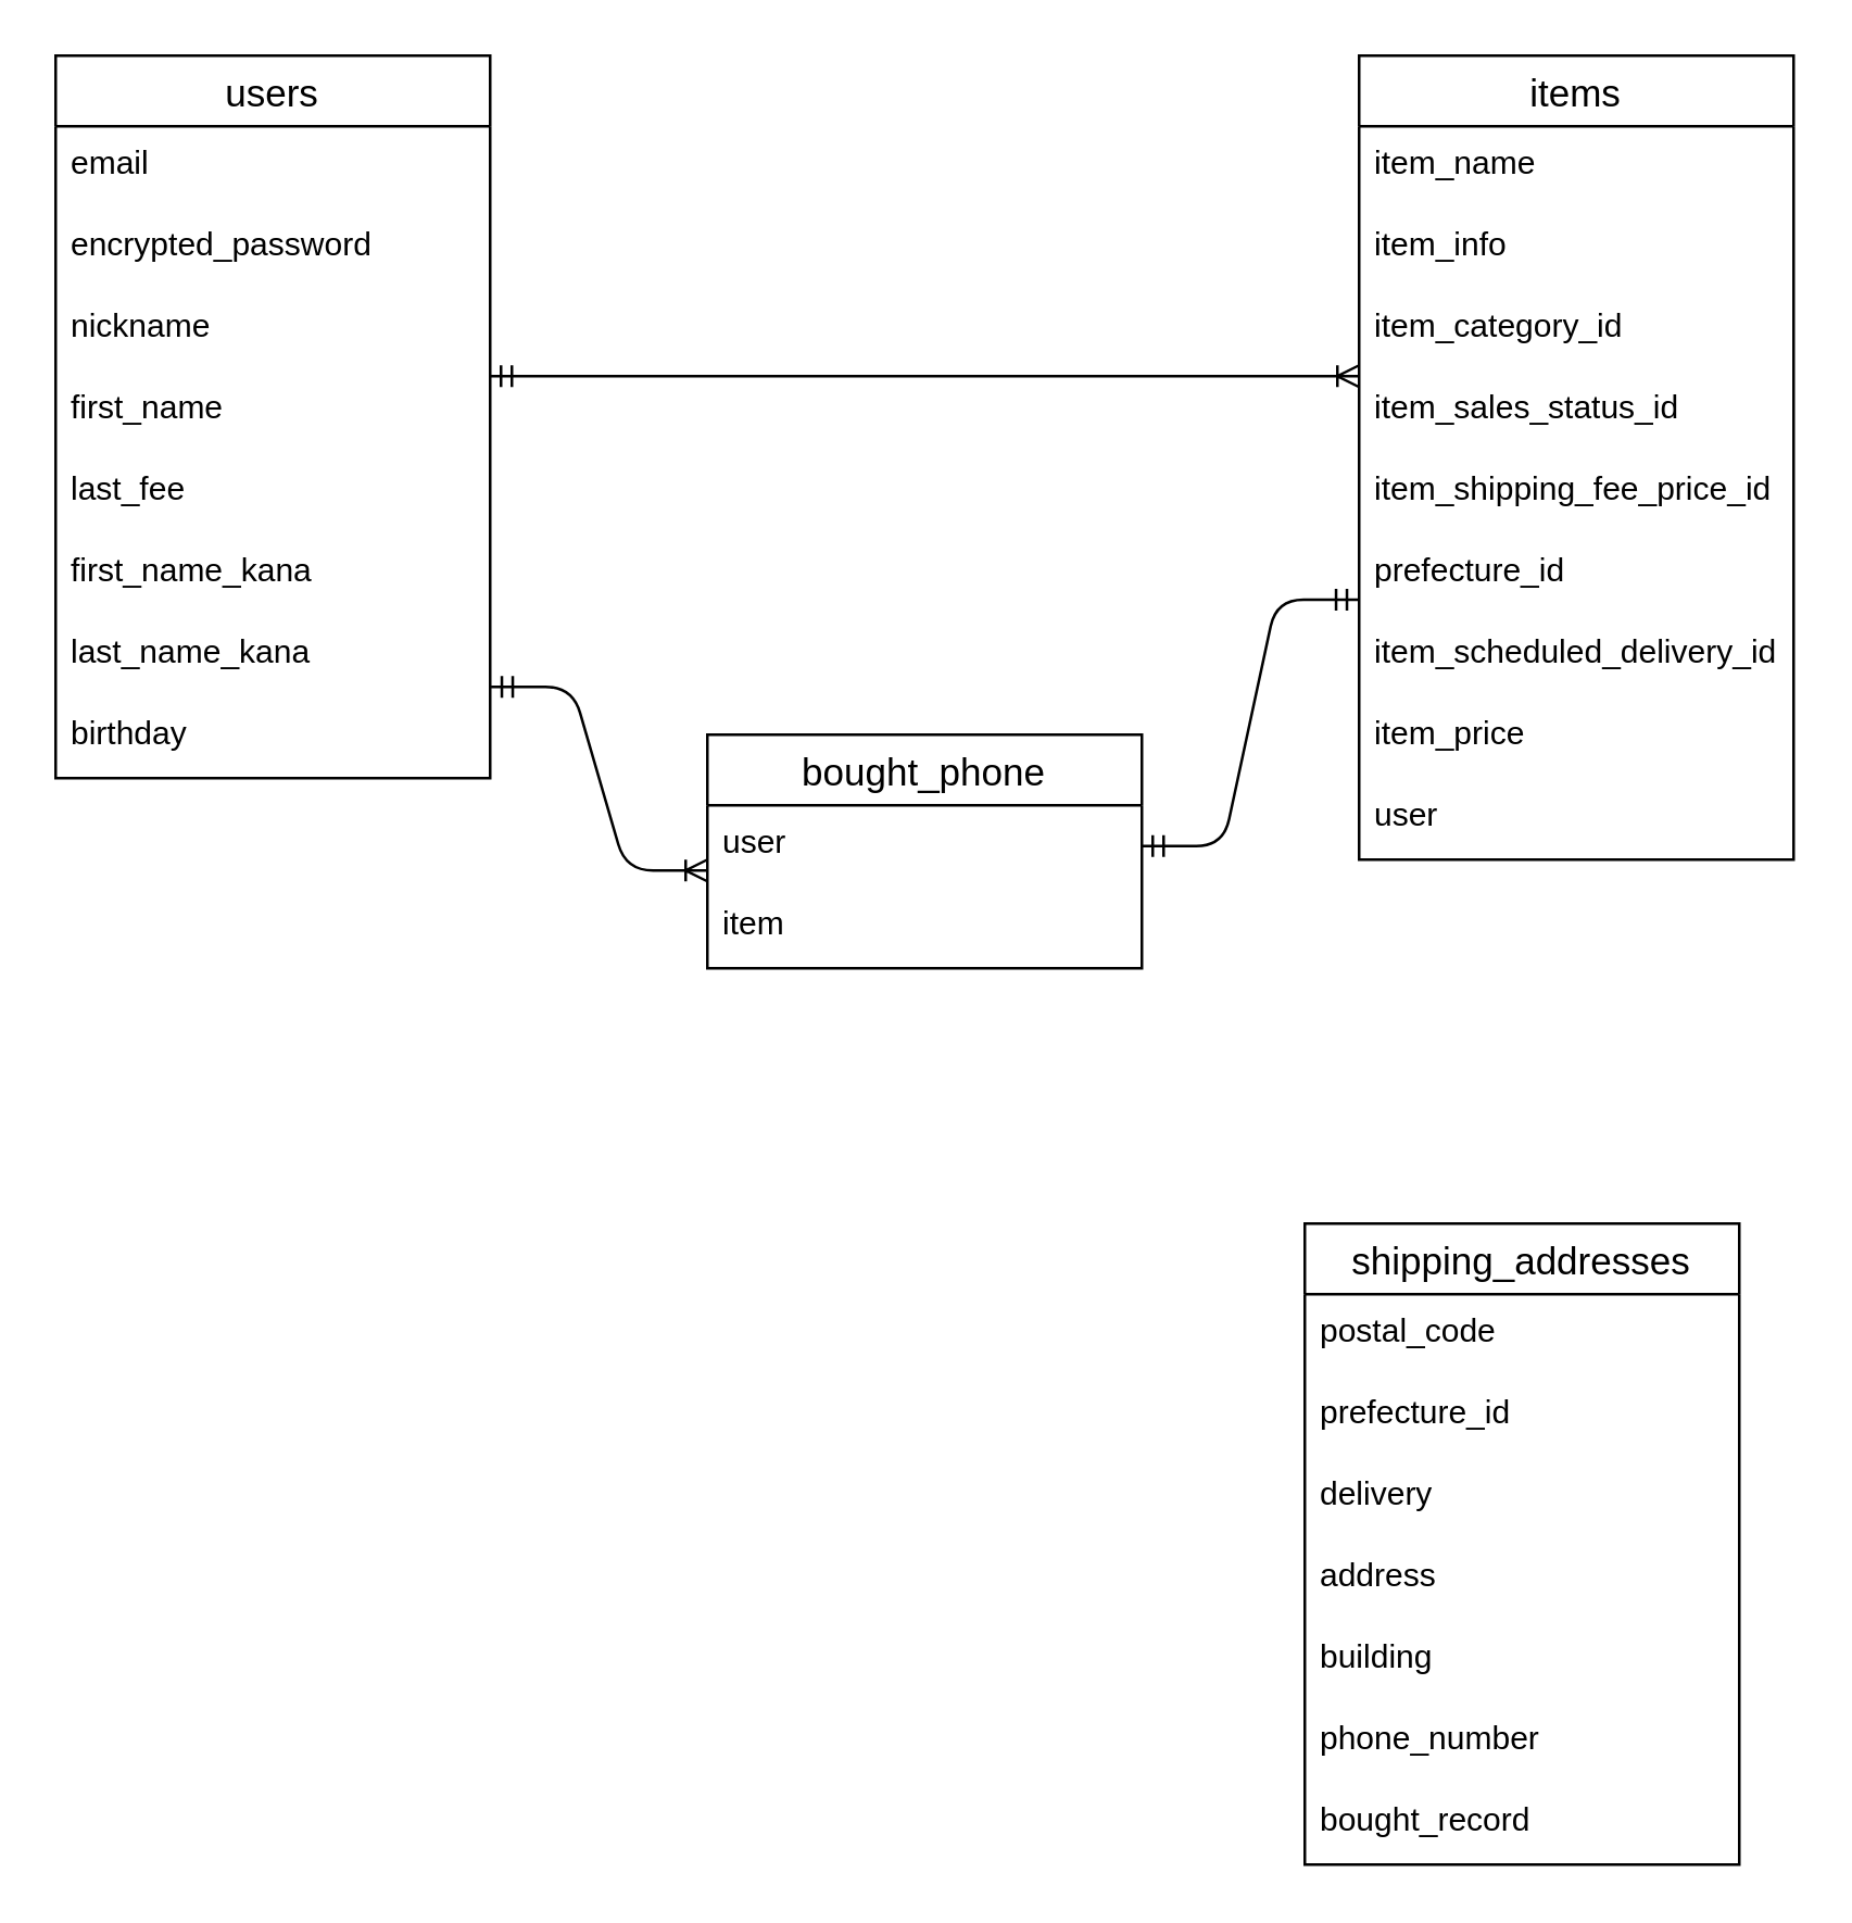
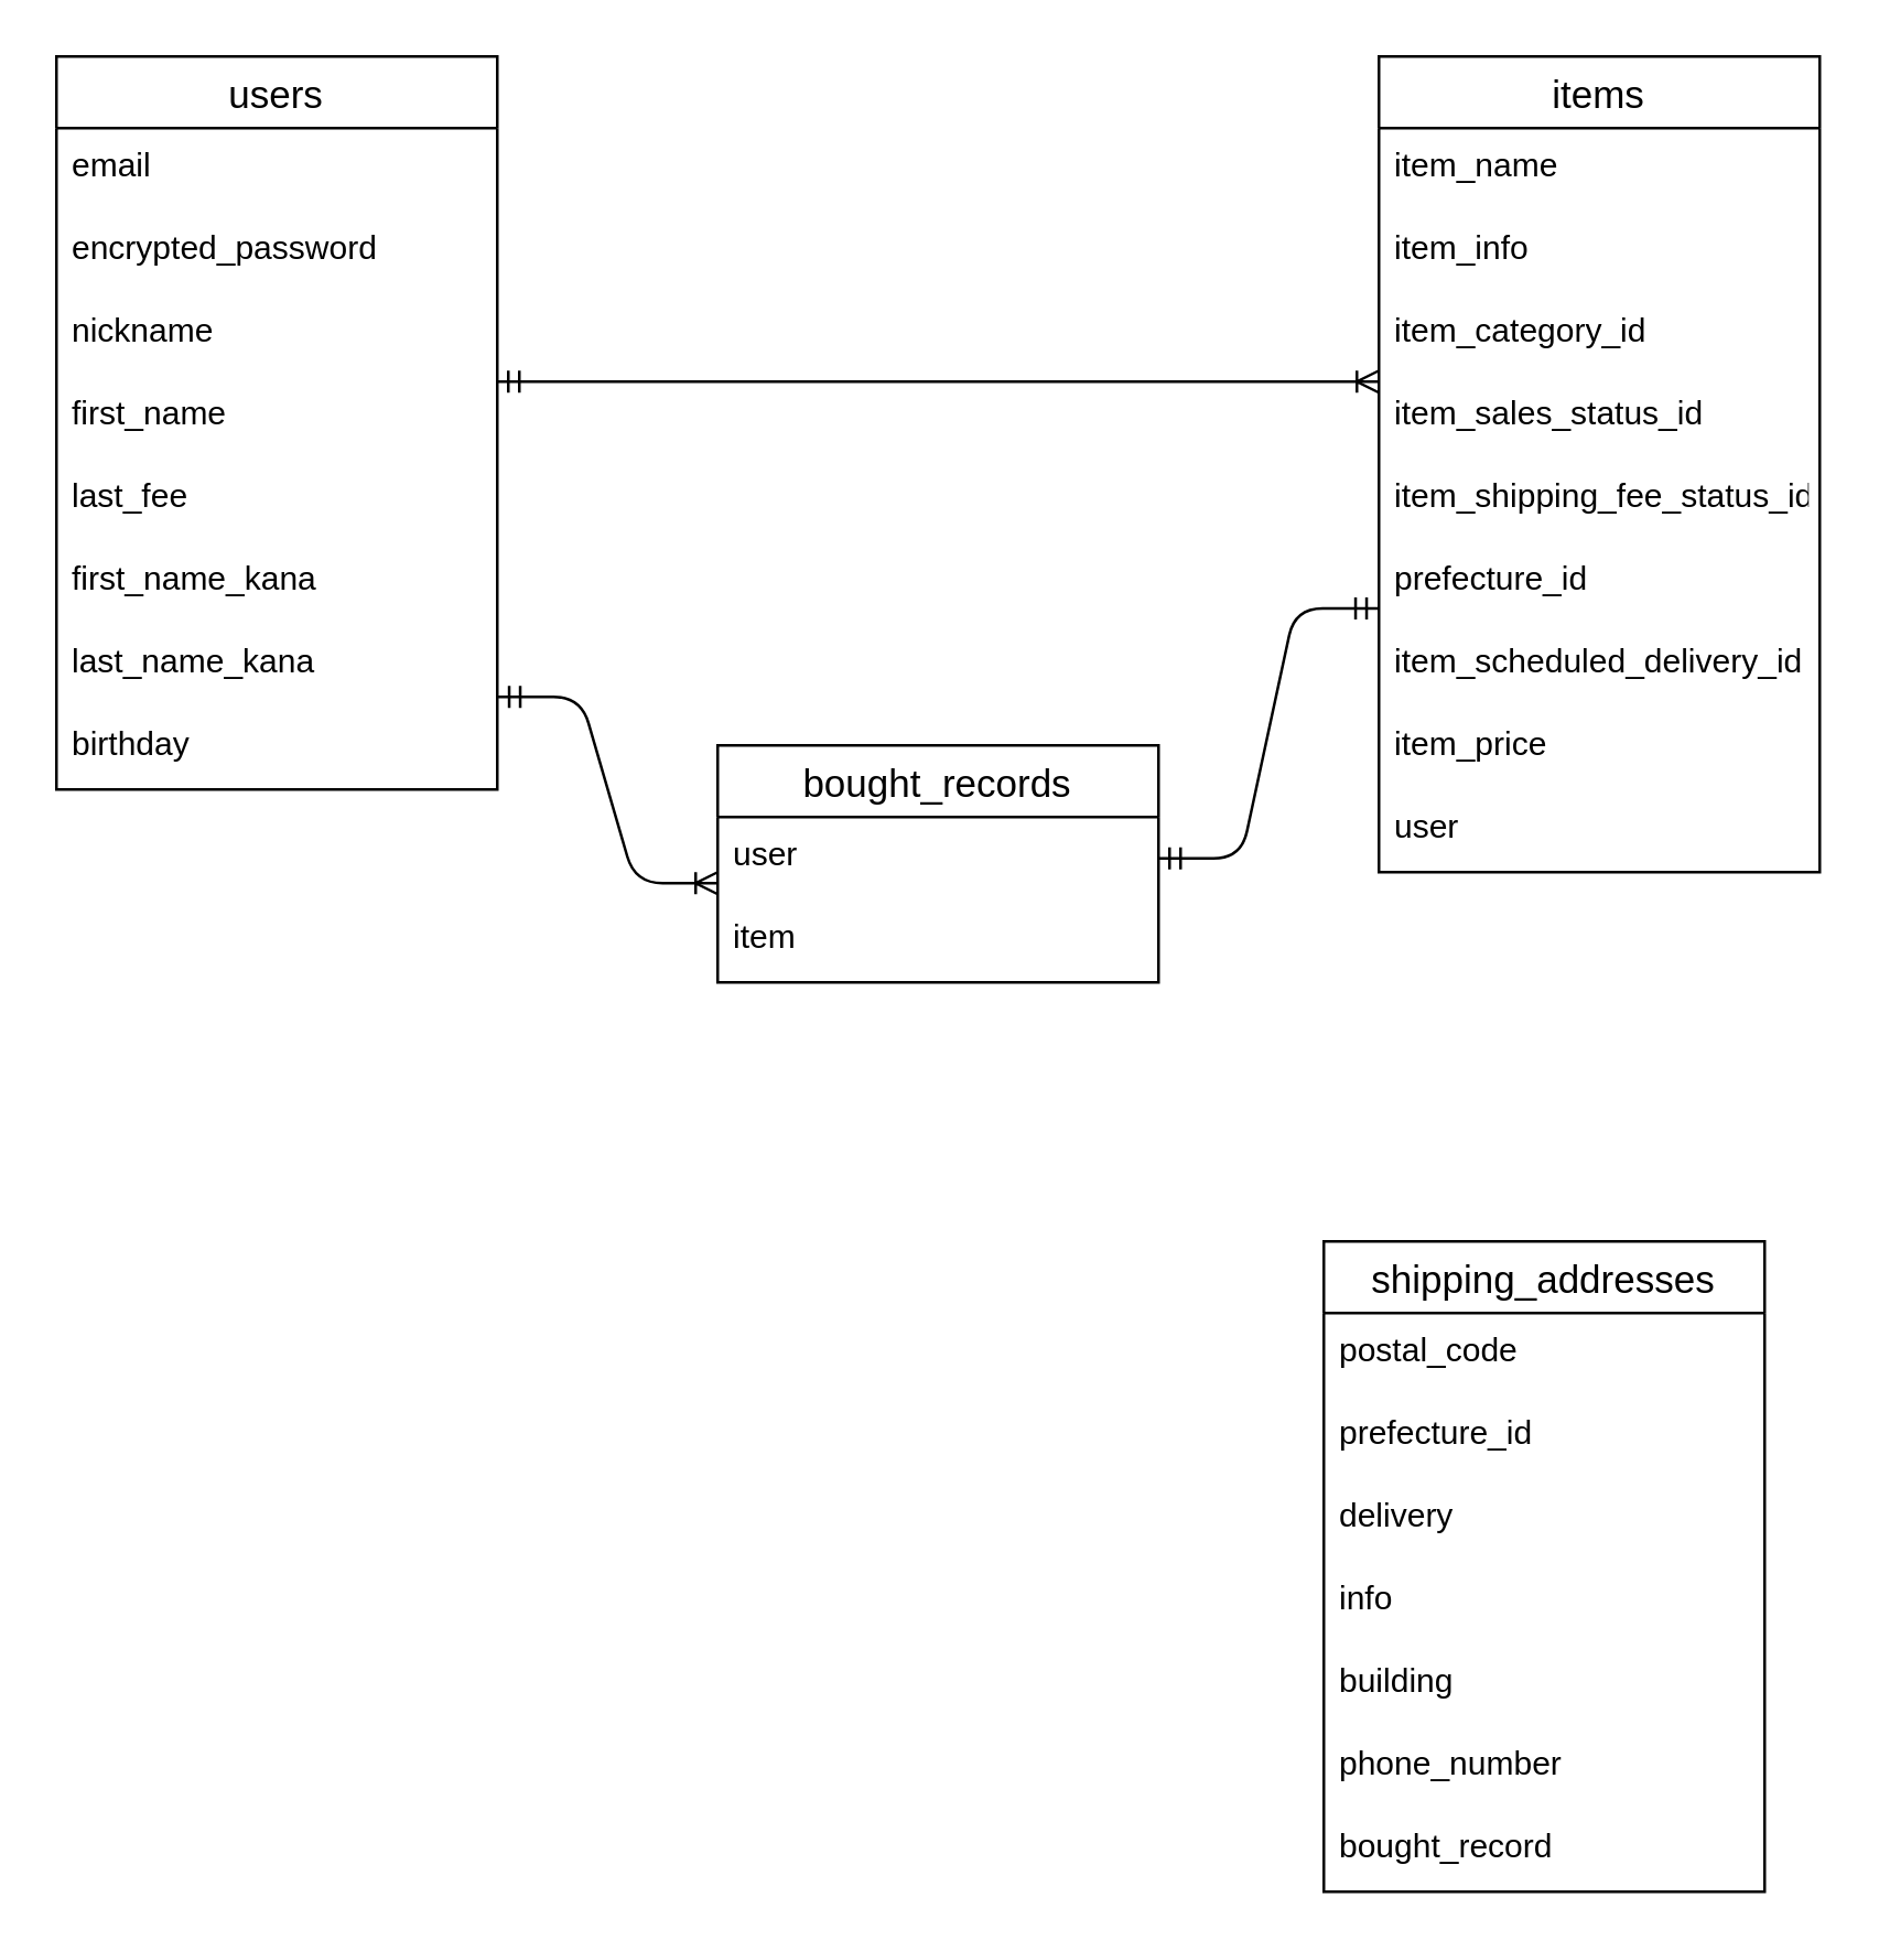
- <mxCell id="16" value="item_shipping_fee_price_id" style="text;strokeColor=none;fillColor=none;spacingLeft=4;spacingRight=4;overflow=hidden;rotatable=0;points=[[0,0.5],[1,0.5]];portConstraint=eastwest;fontSize=12;" parent="11" vertex="1"><mxGeometry y="146" width="160" height="30" as="geometry" /></mxCell>
+ <mxCell id="16" value="item_shipping_fee_status_id" style="text;strokeColor=none;fillColor=none;spacingLeft=4;spacingRight=4;overflow=hidden;rotatable=0;points=[[0,0.5],[1,0.5]];portConstraint=eastwest;fontSize=12;" parent="11" vertex="1"><mxGeometry y="146" width="160" height="30" as="geometry" /></mxCell>
- <mxCell id="29" value="bought_phone" style="swimlane;fontStyle=0;childLayout=stackLayout;horizontal=1;startSize=26;horizontalStack=0;resizeParent=1;resizeParentMax=0;resizeLast=0;collapsible=1;marginBottom=0;align=center;fontSize=14;" parent="1" vertex="1"><mxGeometry x="260" y="270" width="160" height="86" as="geometry" /></mxCell>
+ <mxCell id="29" value="bought_records" style="swimlane;fontStyle=0;childLayout=stackLayout;horizontal=1;startSize=26;horizontalStack=0;resizeParent=1;resizeParentMax=0;resizeLast=0;collapsible=1;marginBottom=0;align=center;fontSize=14;" parent="1" vertex="1"><mxGeometry x="260" y="270" width="160" height="86" as="geometry" /></mxCell>
- <mxCell id="25" value="address" style="text;strokeColor=none;fillColor=none;spacingLeft=4;spacingRight=4;overflow=hidden;rotatable=0;points=[[0,0.5],[1,0.5]];portConstraint=eastwest;fontSize=12;" parent="21" vertex="1"><mxGeometry y="116" width="160" height="30" as="geometry" /></mxCell>
+ <mxCell id="25" value="info" style="text;strokeColor=none;fillColor=none;spacingLeft=4;spacingRight=4;overflow=hidden;rotatable=0;points=[[0,0.5],[1,0.5]];portConstraint=eastwest;fontSize=12;" parent="21" vertex="1"><mxGeometry y="116" width="160" height="30" as="geometry" /></mxCell>
